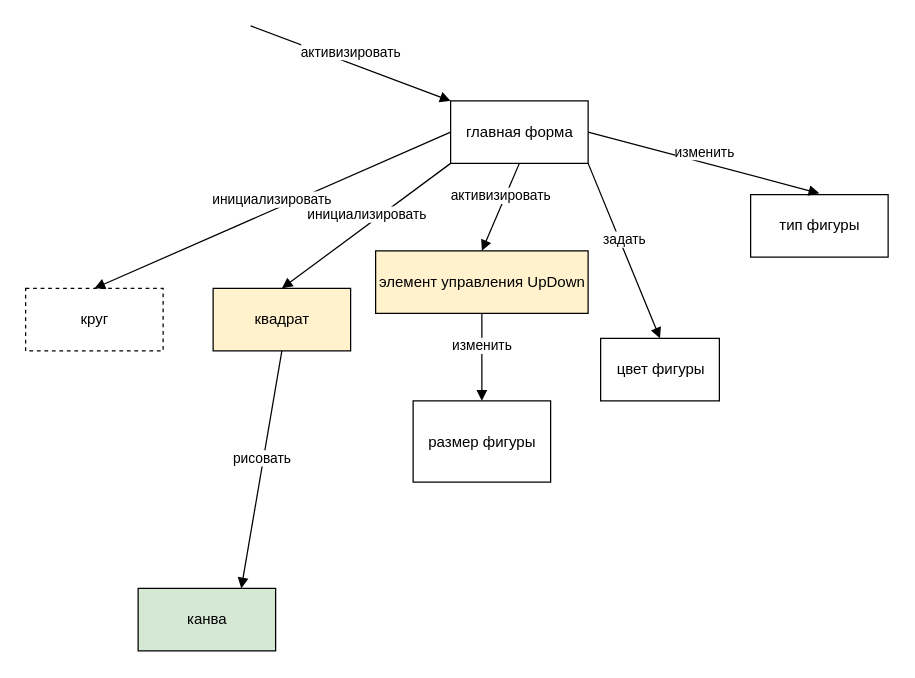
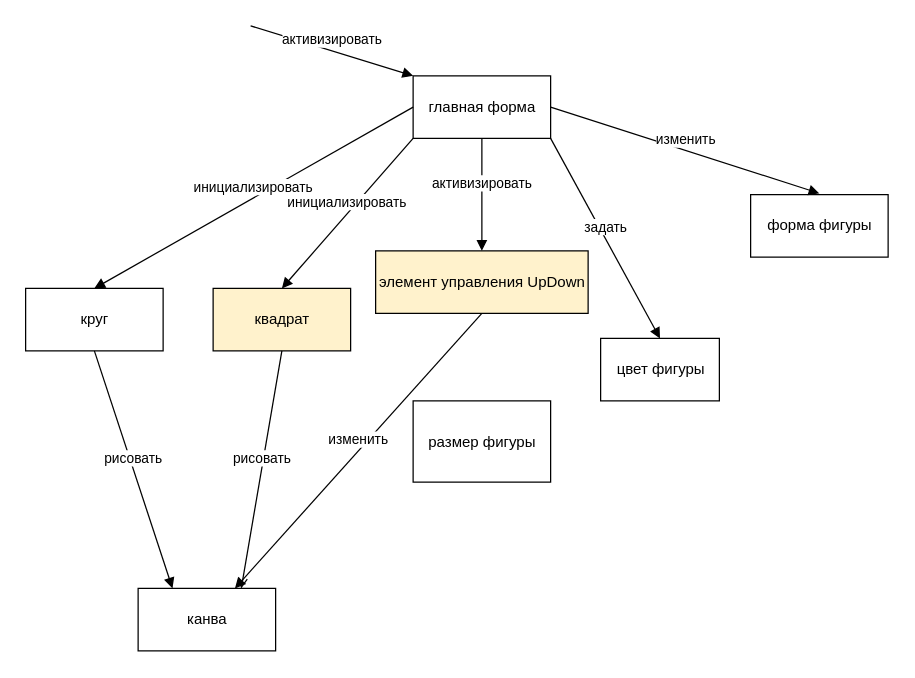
- <mxCell id="2" value="главная форма" style="html=1;" vertex="1" parent="1"><mxGeometry x="360" y="80" width="110" height="50" as="geometry" /></mxCell>
+ <mxCell id="2" value="главная форма" style="html=1;" vertex="1" parent="1"><mxGeometry x="330" y="60" width="110" height="50" as="geometry" /></mxCell>
- <mxCell id="17" value="тип фигуры" style="html=1;" vertex="1" parent="1"><mxGeometry x="600" y="155" width="110" height="50" as="geometry" /></mxCell>
+ <mxCell id="17" value="форма фигуры" style="html=1;" vertex="1" parent="1"><mxGeometry x="600" y="155" width="110" height="50" as="geometry" /></mxCell>
- <mxCell id="7" value="круг" style="html=1;dashed=1;" vertex="1" parent="1"><mxGeometry x="20" y="230" width="110" height="50" as="geometry" /></mxCell>
+ <mxCell id="7" value="круг" style="html=1;" vertex="1" parent="1"><mxGeometry x="20" y="230" width="110" height="50" as="geometry" /></mxCell>
- <mxCell id="15" value="изменить" style="html=1;verticalAlign=bottom;endArrow=block;exitX=0.5;exitY=1;exitDx=0;exitDy=0;entryX=0.5;entryY=0;entryDx=0;entryDy=0;" edge="1" parent="1" source="4" target="6"><mxGeometry width="80" relative="1" as="geometry"><mxPoint x="20" y="540" as="sourcePoint" /><mxPoint x="100" y="540" as="targetPoint" /></mxGeometry></mxCell>
+ <mxCell id="15" value="изменить" style="html=1;verticalAlign=bottom;endArrow=block;exitX=0.5;exitY=1;exitDx=0;exitDy=0;" edge="1" parent="1" source="4" target="3"><mxGeometry width="80" relative="1" as="geometry"><mxPoint x="20" y="540" as="sourcePoint" /><mxPoint x="100" y="540" as="targetPoint" /></mxGeometry></mxCell>
+ <mxCell id="13" value="рисовать" style="html=1;verticalAlign=bottom;endArrow=block;entryX=0.25;entryY=0;entryDx=0;entryDy=0;exitX=0.5;exitY=1;exitDx=0;exitDy=0;" edge="1" parent="1" source="7" target="3"><mxGeometry width="80" relative="1" as="geometry"><mxPoint x="40" y="460" as="sourcePoint" /><mxPoint x="120" y="460" as="targetPoint" /></mxGeometry></mxCell>
- <mxCell id="14" value="рисовать" style="html=1;verticalAlign=bottom;endArrow=block;exitX=0.5;exitY=1;exitDx=0;exitDy=0;entryX=0.75;entryY=0;entryDx=0;entryDy=0;" edge="1" parent="1" source="8" target="3"><mxGeometry width="80" relative="1" as="geometry"><mxPoint x="20" y="540" as="sourcePoint" /><mxPoint x="100" y="540" as="targetPoint" /></mxGeometry></mxCell>
+ <mxCell id="14" value="рисовать" style="html=1;verticalAlign=bottom;endArrow=open;exitX=0.5;exitY=1;exitDx=0;exitDy=0;entryX=0.75;entryY=0;entryDx=0;entryDy=0;" edge="1" parent="1" source="8" target="3"><mxGeometry width="80" relative="1" as="geometry"><mxPoint x="20" y="540" as="sourcePoint" /><mxPoint x="100" y="540" as="targetPoint" /></mxGeometry></mxCell>
- <mxCell id="3" value="канва" style="html=1;fillColor=#d5e8d4;" vertex="1" parent="1"><mxGeometry x="110" y="470" width="110" height="50" as="geometry" /></mxCell>
+ <mxCell id="3" value="канва" style="html=1;" vertex="1" parent="1"><mxGeometry x="110" y="470" width="110" height="50" as="geometry" /></mxCell>
